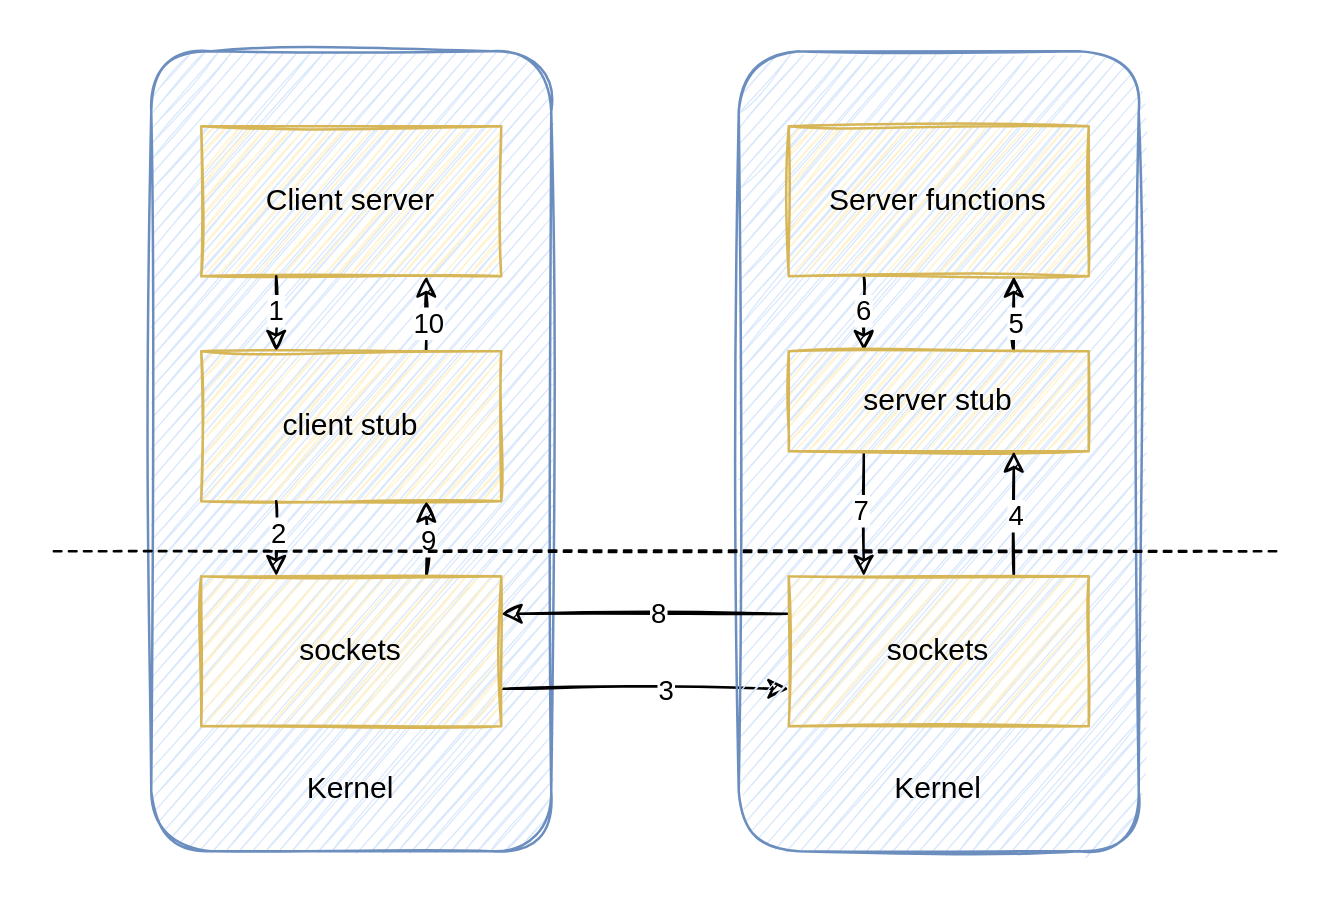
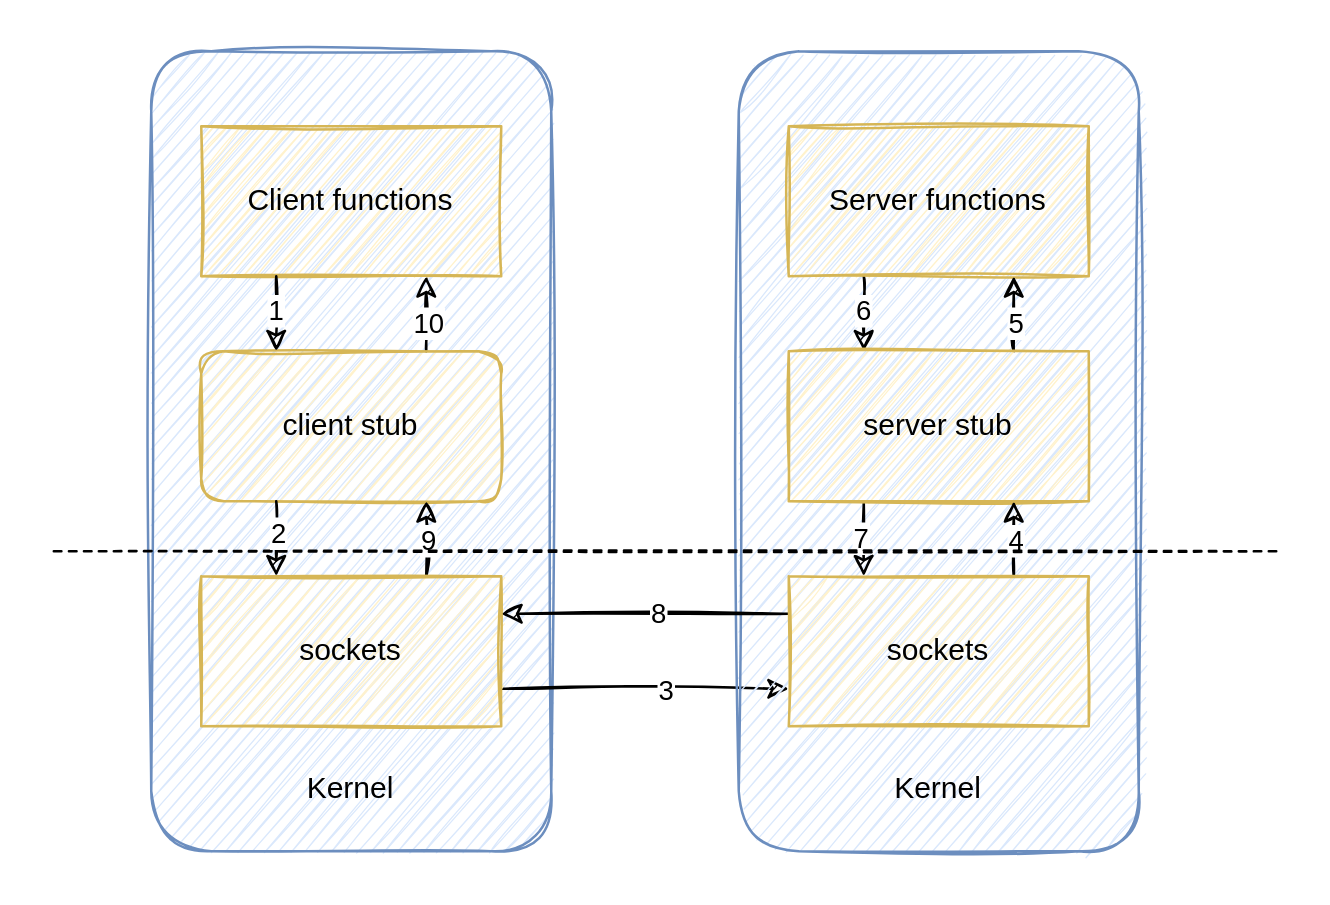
- <mxCell id="3" value="Client server" style="rounded=0;whiteSpace=wrap;html=1;sketch=1;fillColor=#fff2cc;strokeColor=#d6b656;" vertex="1" parent="1"><mxGeometry x="80" y="50" width="120" height="60" as="geometry" /></mxCell>
+ <mxCell id="3" value="Client functions" style="rounded=0;whiteSpace=wrap;html=1;sketch=1;fillColor=#fff2cc;strokeColor=#d6b656;" vertex="1" parent="1"><mxGeometry x="80" y="50" width="120" height="60" as="geometry" /></mxCell>
- <mxCell id="20" value="server stub" style="rounded=0;whiteSpace=wrap;html=1;sketch=1;fillColor=#fff2cc;strokeColor=#d6b656;" vertex="1" parent="1"><mxGeometry x="315" y="140" width="120" height="40" as="geometry" /></mxCell>
+ <mxCell id="20" value="server stub" style="rounded=0;whiteSpace=wrap;html=1;sketch=1;fillColor=#fff2cc;strokeColor=#d6b656;" vertex="1" parent="1"><mxGeometry x="315" y="140" width="120" height="60" as="geometry" /></mxCell>
- <mxCell id="6" value="client stub" style="rounded=0;whiteSpace=wrap;html=1;sketch=1;fillColor=#fff2cc;strokeColor=#d6b656;" vertex="1" parent="1"><mxGeometry x="80" y="140" width="120" height="60" as="geometry" /></mxCell>
+ <mxCell id="6" value="client stub" style="whiteSpace=wrap;html=1;sketch=1;fillColor=#fff2cc;strokeColor=#d6b656;rounded=1;" vertex="1" parent="1"><mxGeometry x="80" y="140" width="120" height="60" as="geometry" /></mxCell>
